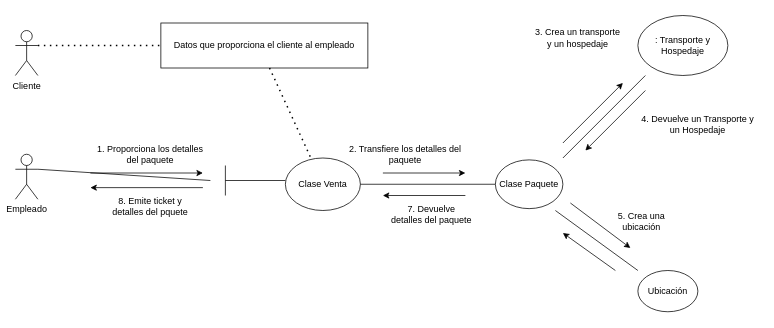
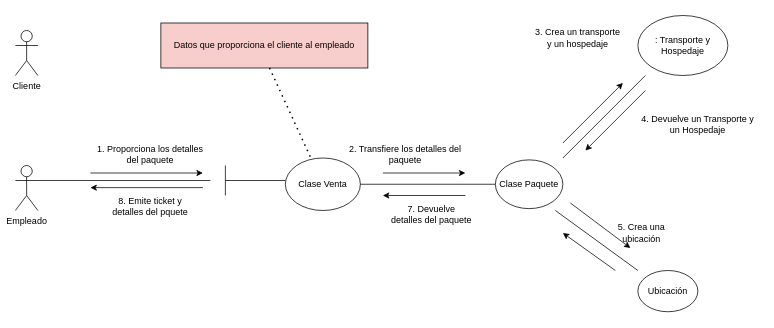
- <mxCell id="3" value="" style="endArrow=none;dashed=1;html=1;dashPattern=1 3;strokeWidth=2;rounded=0;exitX=1;exitY=0.333;exitDx=0;exitDy=0;exitPerimeter=0;endFill=0;entryX=0;entryY=0.5;entryDx=0;entryDy=0;" edge="1" parent="1" source="2" target="4"><mxGeometry width="50" height="50" relative="1" as="geometry"><mxPoint x="250" y="-30" as="sourcePoint" /><mxPoint x="210" y="60" as="targetPoint" /></mxGeometry></mxCell>
- <mxCell id="4" value="Datos que proporciona el cliente al empleado" style="rounded=0;whiteSpace=wrap;html=1;" vertex="1" parent="1"><mxGeometry x="214" y="30" width="276" height="60" as="geometry" /></mxCell>
+ <mxCell id="4" value="Datos que proporciona el cliente al empleado" style="rounded=0;whiteSpace=wrap;html=1;fillColor=#f8cecc;" vertex="1" parent="1"><mxGeometry x="214" y="30" width="276" height="60" as="geometry" /></mxCell>
- <mxCell id="6" value="Empleado" style="shape=umlActor;verticalLabelPosition=bottom;verticalAlign=top;html=1;outlineConnect=0;" vertex="1" parent="1"><mxGeometry x="20" y="205" width="30" height="60" as="geometry" /></mxCell>
+ <mxCell id="6" value="Empleado" style="shape=umlActor;verticalLabelPosition=bottom;verticalAlign=top;html=1;outlineConnect=0;" vertex="1" parent="1"><mxGeometry x="20" y="220" width="30" height="60" as="geometry" /></mxCell>
- <mxCell id="28" value="5. Crea una ubicación" style="text;html=1;strokeColor=none;fillColor=none;align=center;verticalAlign=middle;whiteSpace=wrap;rounded=0;" vertex="1" parent="1"><mxGeometry x="810" y="280" width="90" height="30" as="geometry" /></mxCell>
+ <mxCell id="28" value="5. Crea una ubicación" style="text;html=1;strokeColor=none;fillColor=none;align=center;verticalAlign=middle;whiteSpace=wrap;rounded=0;" vertex="1" parent="1"><mxGeometry x="810" y="295" width="90" height="30" as="geometry" /></mxCell>
